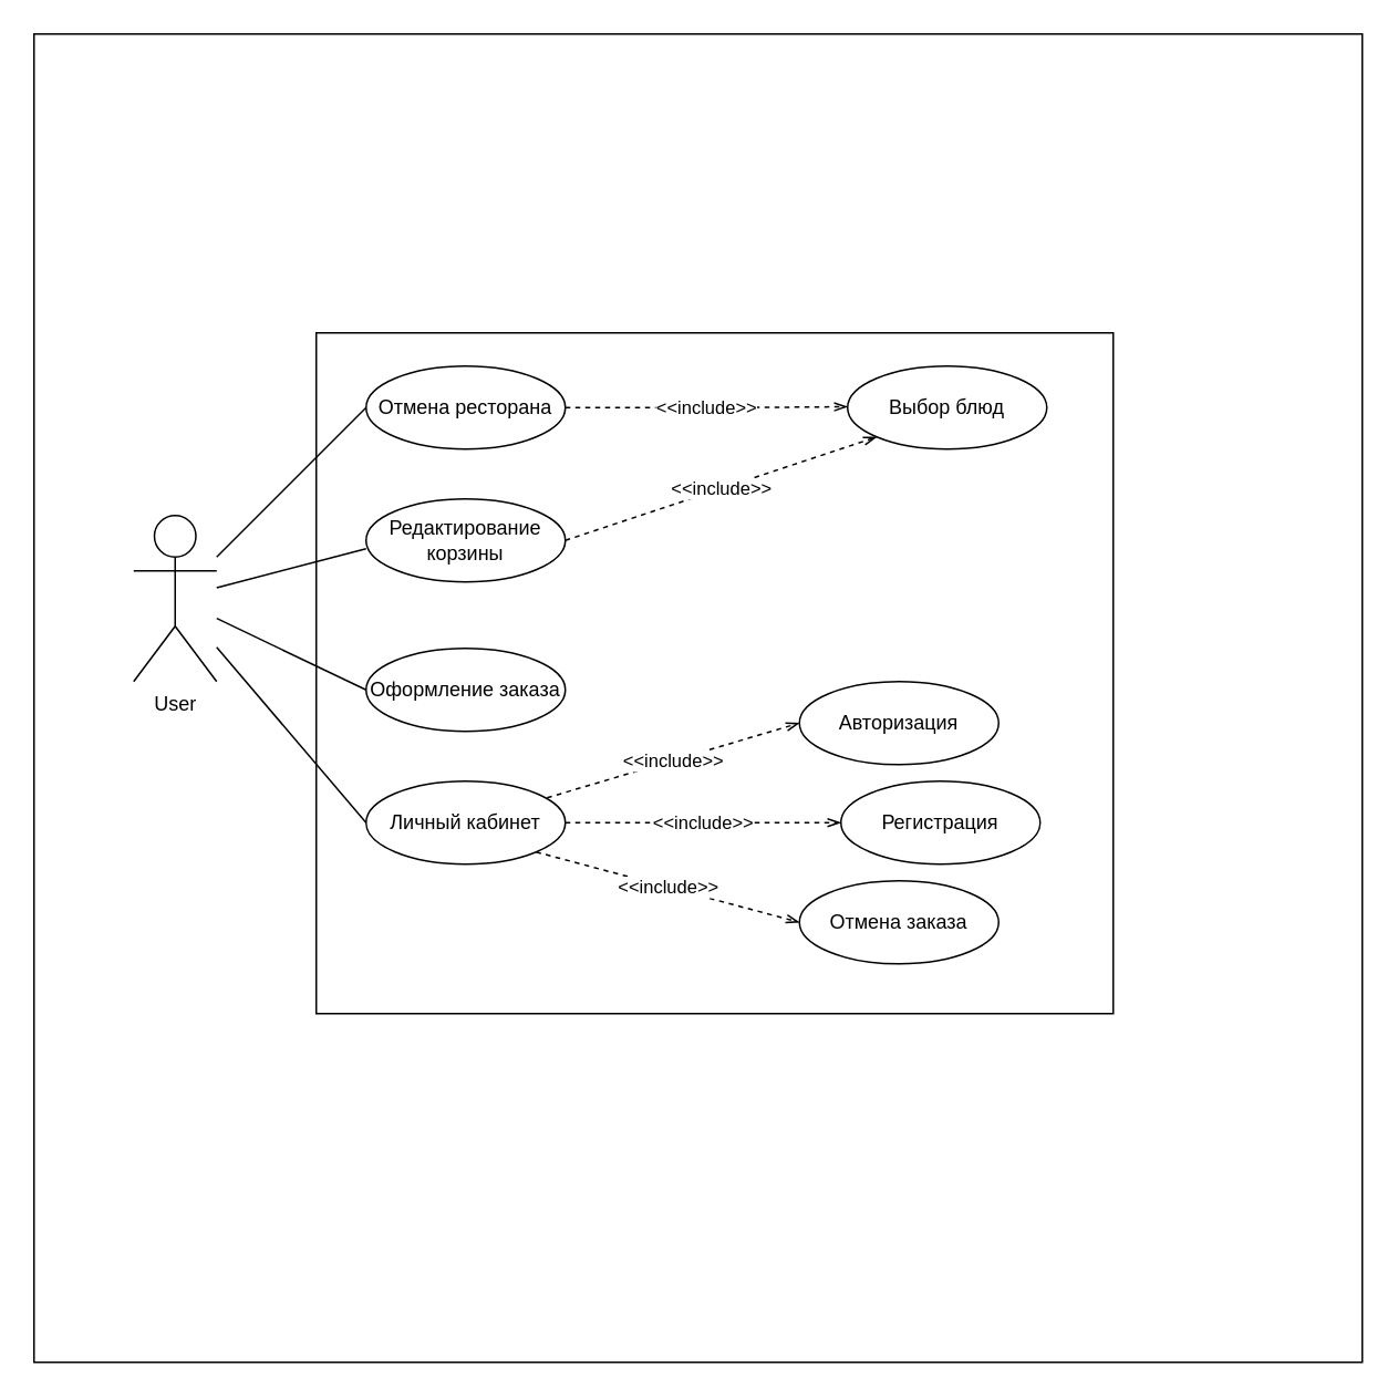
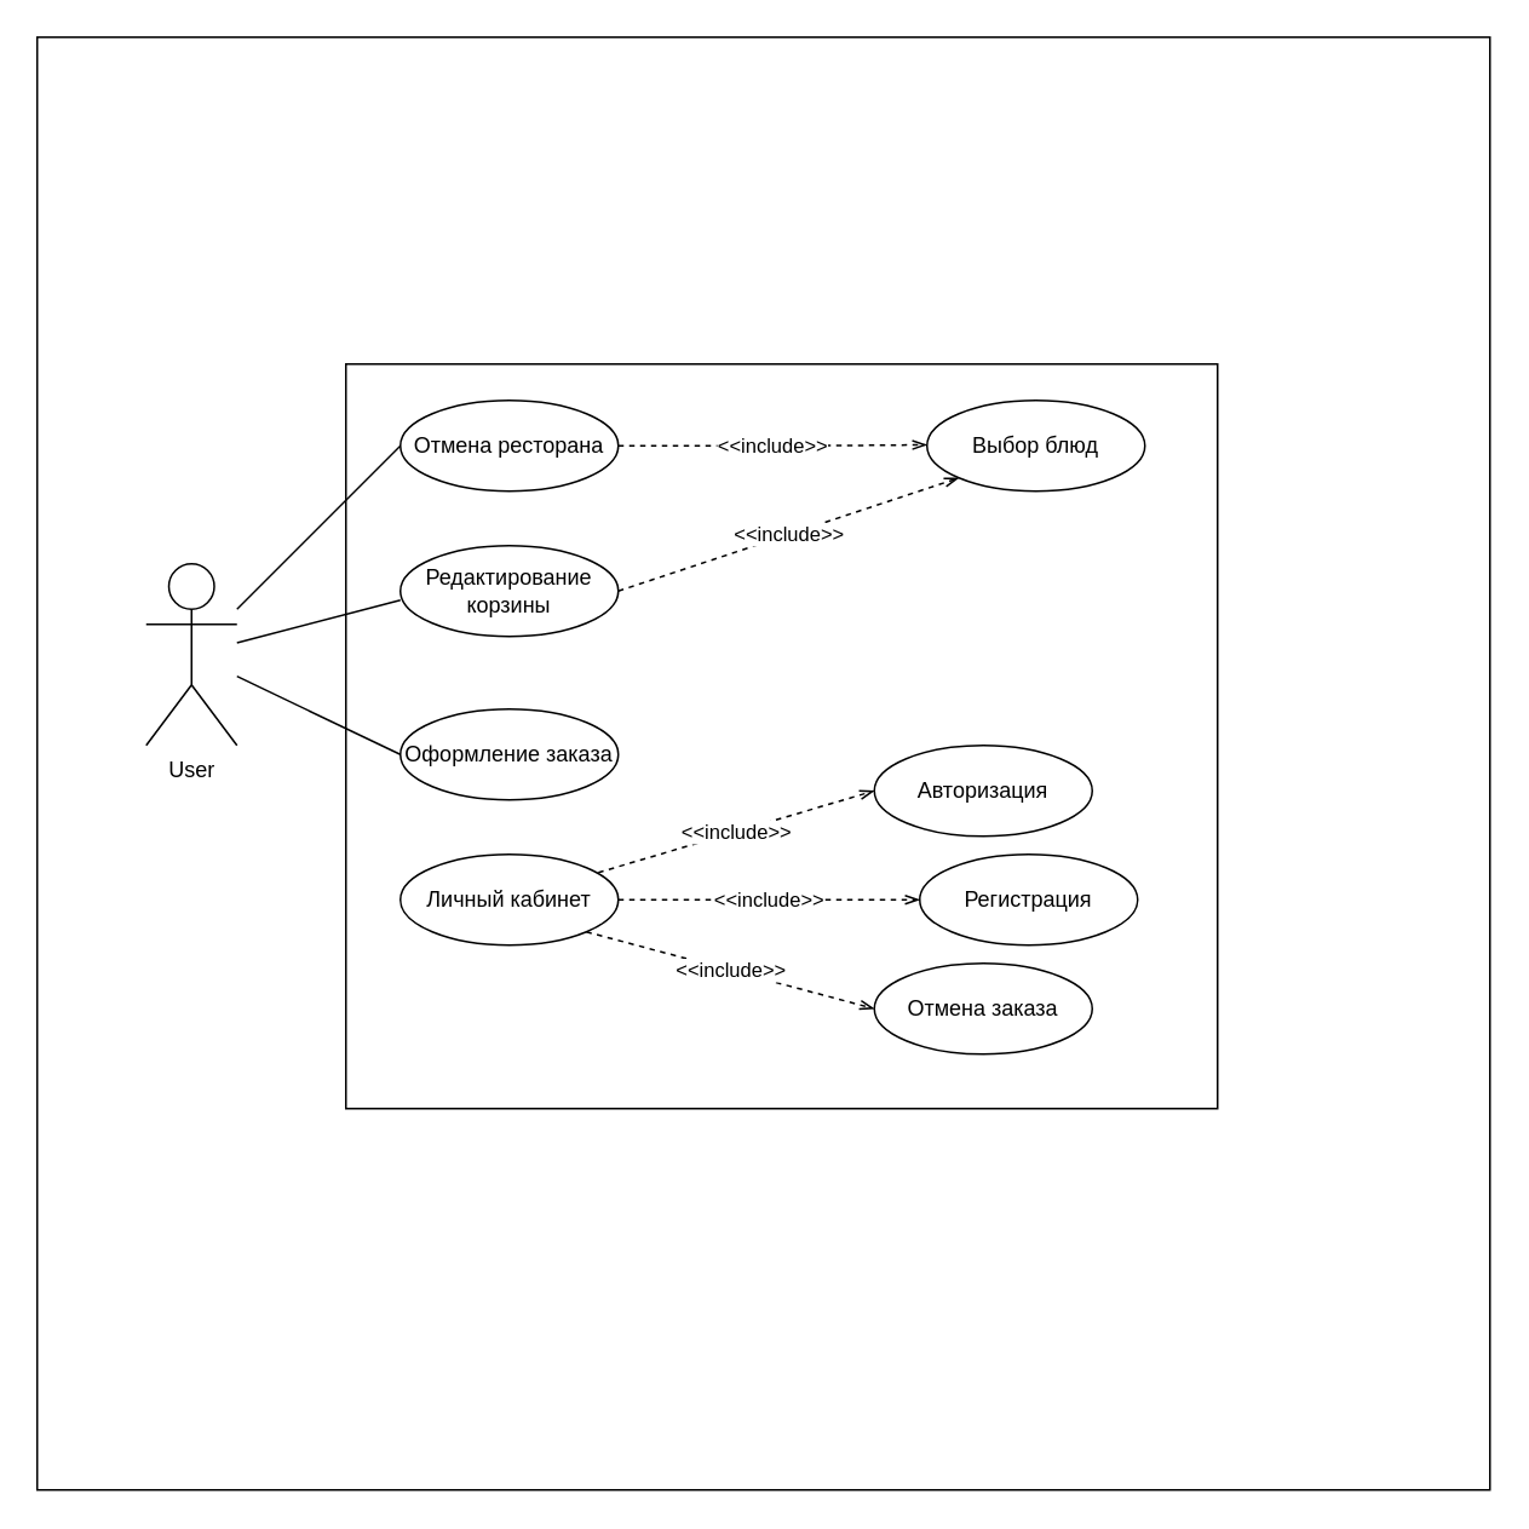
- <mxCell id="14" value="" style="endArrow=none;html=1;strokeWidth=1;entryX=0;entryY=0.5;entryDx=0;entryDy=0;" parent="1" source="3" target="8" edge="1"><mxGeometry width="50" height="50" relative="1" as="geometry"><mxPoint x="220" y="370" as="sourcePoint" /><mxPoint x="270" y="320" as="targetPoint" /></mxGeometry></mxCell>
